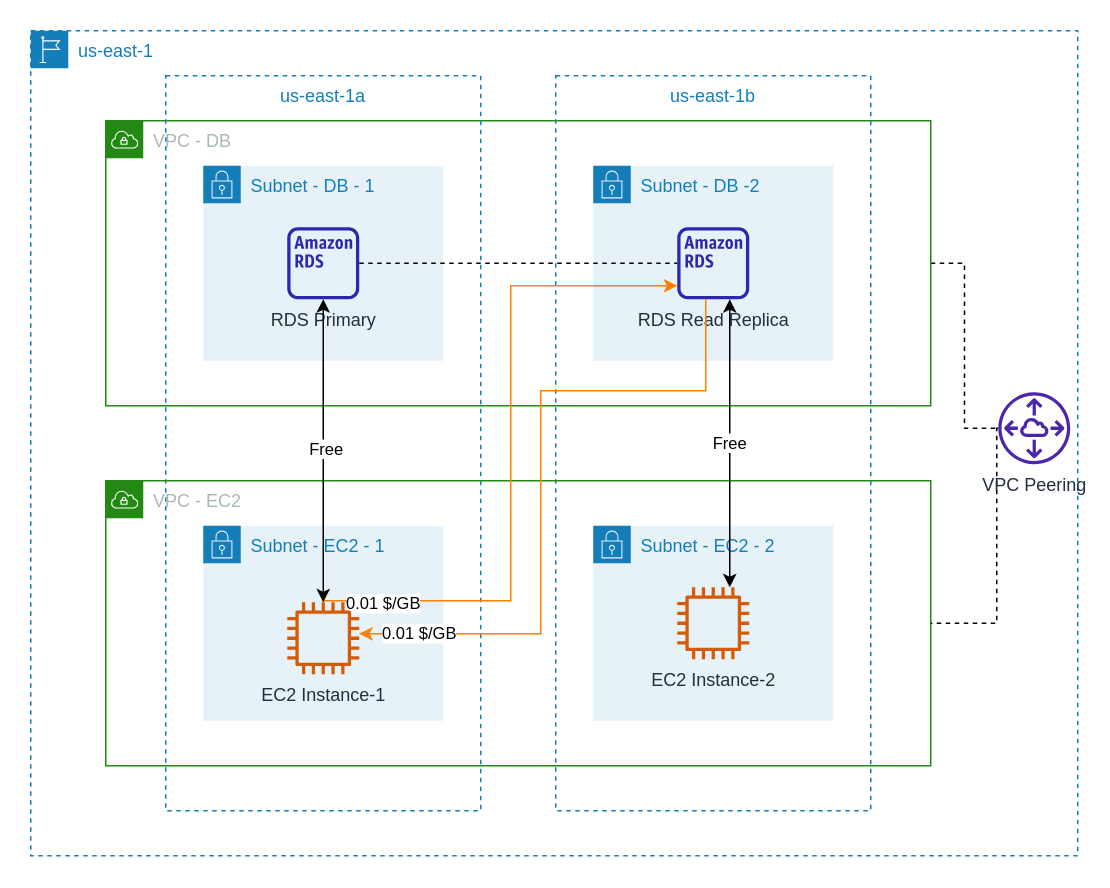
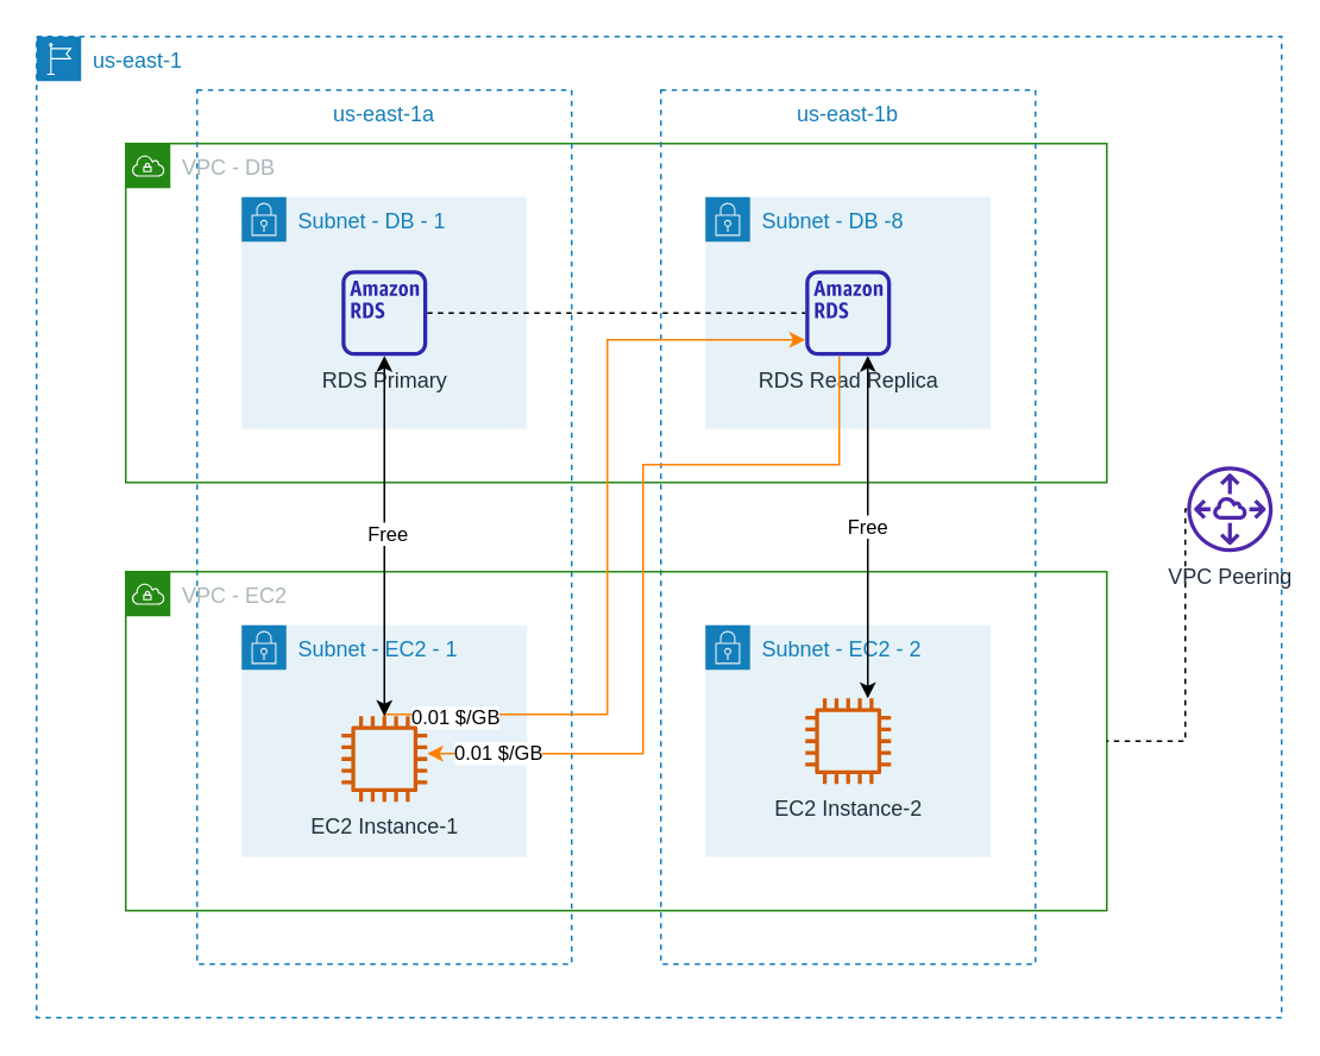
- <mxCell id="6" value="Subnet - DB -2" style="points=[[0,0],[0.25,0],[0.5,0],[0.75,0],[1,0],[1,0.25],[1,0.5],[1,0.75],[1,1],[0.75,1],[0.5,1],[0.25,1],[0,1],[0,0.75],[0,0.5],[0,0.25]];outlineConnect=0;gradientColor=none;html=1;whiteSpace=wrap;fontSize=12;fontStyle=0;container=0;pointerEvents=0;collapsible=0;recursiveResize=0;shape=mxgraph.aws4.group;grIcon=mxgraph.aws4.group_security_group;grStroke=0;strokeColor=#147EBA;fillColor=#E6F2F8;verticalAlign=top;align=left;spacingLeft=30;fontColor=#147EBA;dashed=0;" parent="1" vertex="1"><mxGeometry x="395" y="110" width="160" height="130" as="geometry" /></mxCell>
+ <mxCell id="6" value="Subnet - DB -8" style="points=[[0,0],[0.25,0],[0.5,0],[0.75,0],[1,0],[1,0.25],[1,0.5],[1,0.75],[1,1],[0.75,1],[0.5,1],[0.25,1],[0,1],[0,0.75],[0,0.5],[0,0.25]];outlineConnect=0;gradientColor=none;html=1;whiteSpace=wrap;fontSize=12;fontStyle=0;container=0;pointerEvents=0;collapsible=0;recursiveResize=0;shape=mxgraph.aws4.group;grIcon=mxgraph.aws4.group_security_group;grStroke=0;strokeColor=#147EBA;fillColor=#E6F2F8;verticalAlign=top;align=left;spacingLeft=30;fontColor=#147EBA;dashed=0;" parent="1" vertex="1"><mxGeometry x="395" y="110" width="160" height="130" as="geometry" /></mxCell>
- <mxCell id="2" style="edgeStyle=orthogonalEdgeStyle;rounded=0;orthogonalLoop=1;jettySize=auto;html=1;startArrow=none;startFill=0;endArrow=none;endFill=0;dashed=1;" parent="1" source="3" target="26" edge="1"><mxGeometry relative="1" as="geometry" /></mxCell>
